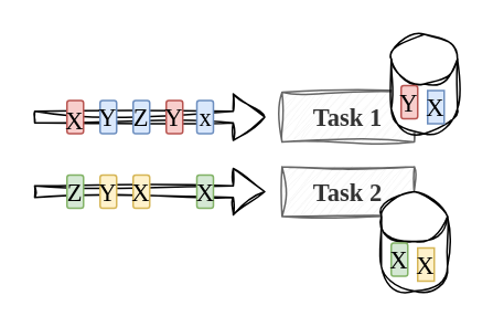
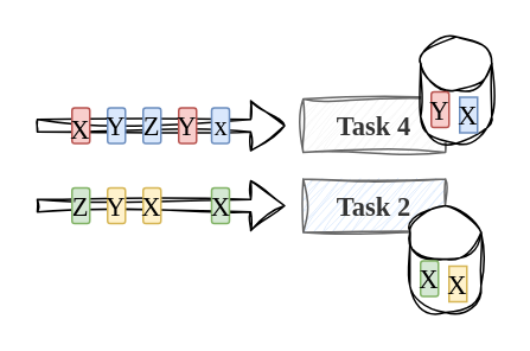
- <mxCell id="15" value="&lt;b style=&quot;font-size: 15px;&quot;&gt;Task 1&lt;/b&gt;" style="rounded=0;whiteSpace=wrap;html=1;sketch=1;hachureGap=4;jiggle=2;curveFitting=1;fontFamily=Architects Daughter;fontSource=https%3A%2F%2Ffonts.googleapis.com%2Fcss%3Ffamily%3DArchitects%2BDaughter;fontSize=15;fillColor=#f5f5f5;fontColor=#333333;strokeColor=#666666;" parent="1" vertex="1"><mxGeometry x="170" y="55" width="80" height="30" as="geometry" /></mxCell>
+ <mxCell id="15" value="&lt;b style=&quot;font-size: 15px;&quot;&gt;Task 4&lt;/b&gt;" style="rounded=0;whiteSpace=wrap;html=1;sketch=1;hachureGap=4;jiggle=2;curveFitting=1;fontFamily=Architects Daughter;fontSource=https%3A%2F%2Ffonts.googleapis.com%2Fcss%3Ffamily%3DArchitects%2BDaughter;fontSize=15;fillColor=#f5f5f5;fontColor=#333333;strokeColor=#666666;" parent="1" vertex="1"><mxGeometry x="170" y="55" width="80" height="30" as="geometry" /></mxCell>
- <mxCell id="16" value="&lt;b style=&quot;font-size: 15px;&quot;&gt;Task 2&lt;/b&gt;" style="rounded=0;whiteSpace=wrap;html=1;sketch=1;hachureGap=4;jiggle=2;curveFitting=1;fontFamily=Architects Daughter;fontSource=https%3A%2F%2Ffonts.googleapis.com%2Fcss%3Ffamily%3DArchitects%2BDaughter;fontSize=15;fillColor=#f5f5f5;fontColor=#333333;strokeColor=#666666;" parent="1" vertex="1"><mxGeometry x="170" y="100" width="80" height="30" as="geometry" /></mxCell>
+ <mxCell id="16" value="&lt;b style=&quot;font-size: 15px;&quot;&gt;Task 2&lt;/b&gt;" style="rounded=0;whiteSpace=wrap;html=1;sketch=1;hachureGap=4;jiggle=2;curveFitting=1;fontFamily=Architects Daughter;fontSource=https%3A%2F%2Ffonts.googleapis.com%2Fcss%3Ffamily%3DArchitects%2BDaughter;fontSize=15;fillColor=#dae8fc;fontColor=#333333;strokeColor=#666666;" parent="1" vertex="1"><mxGeometry x="170" y="100" width="80" height="30" as="geometry" /></mxCell>
